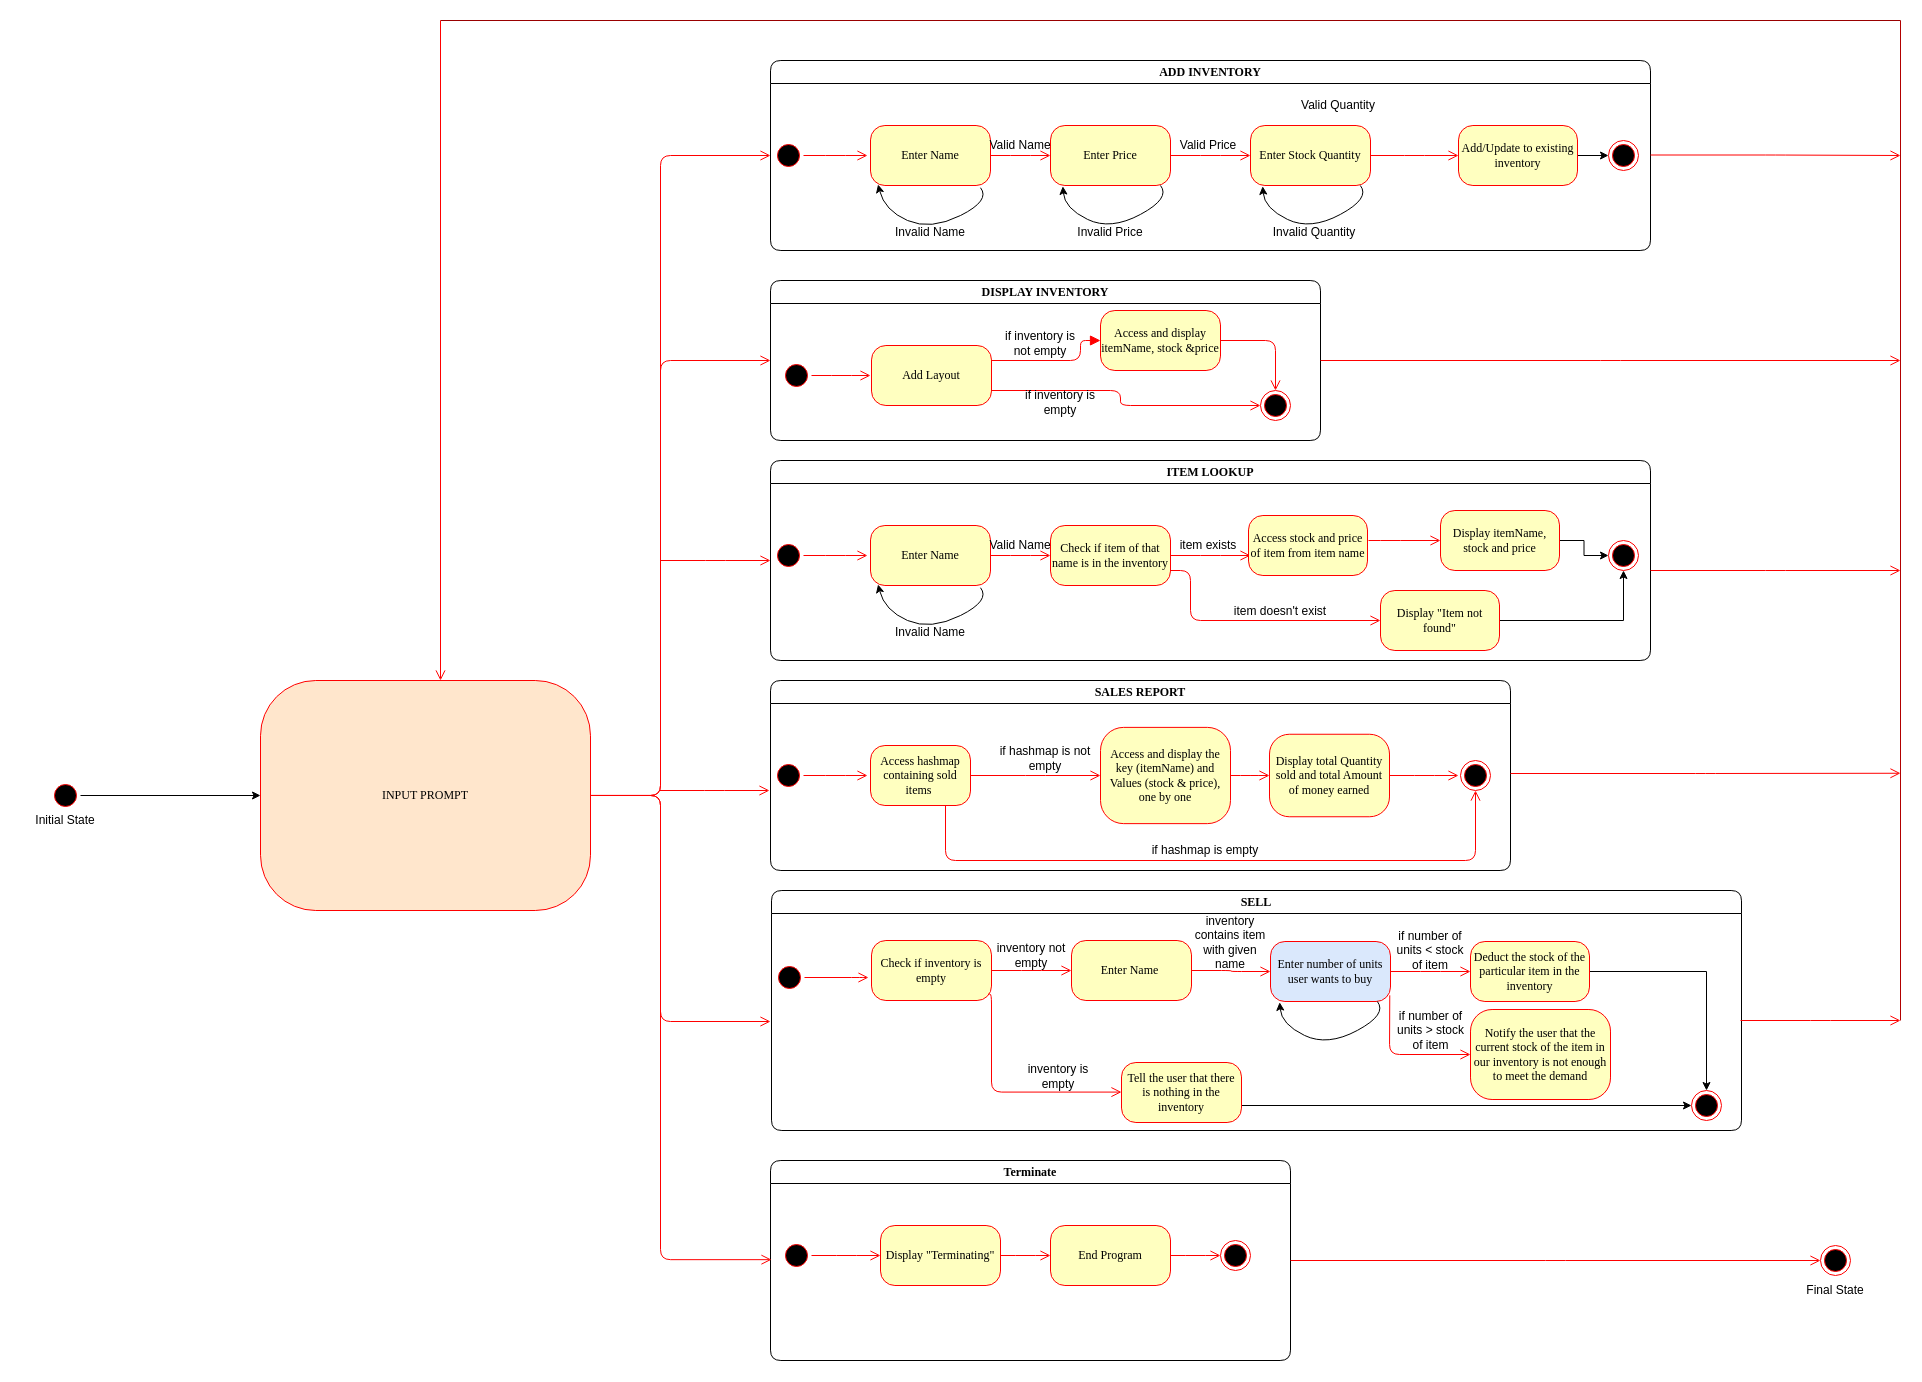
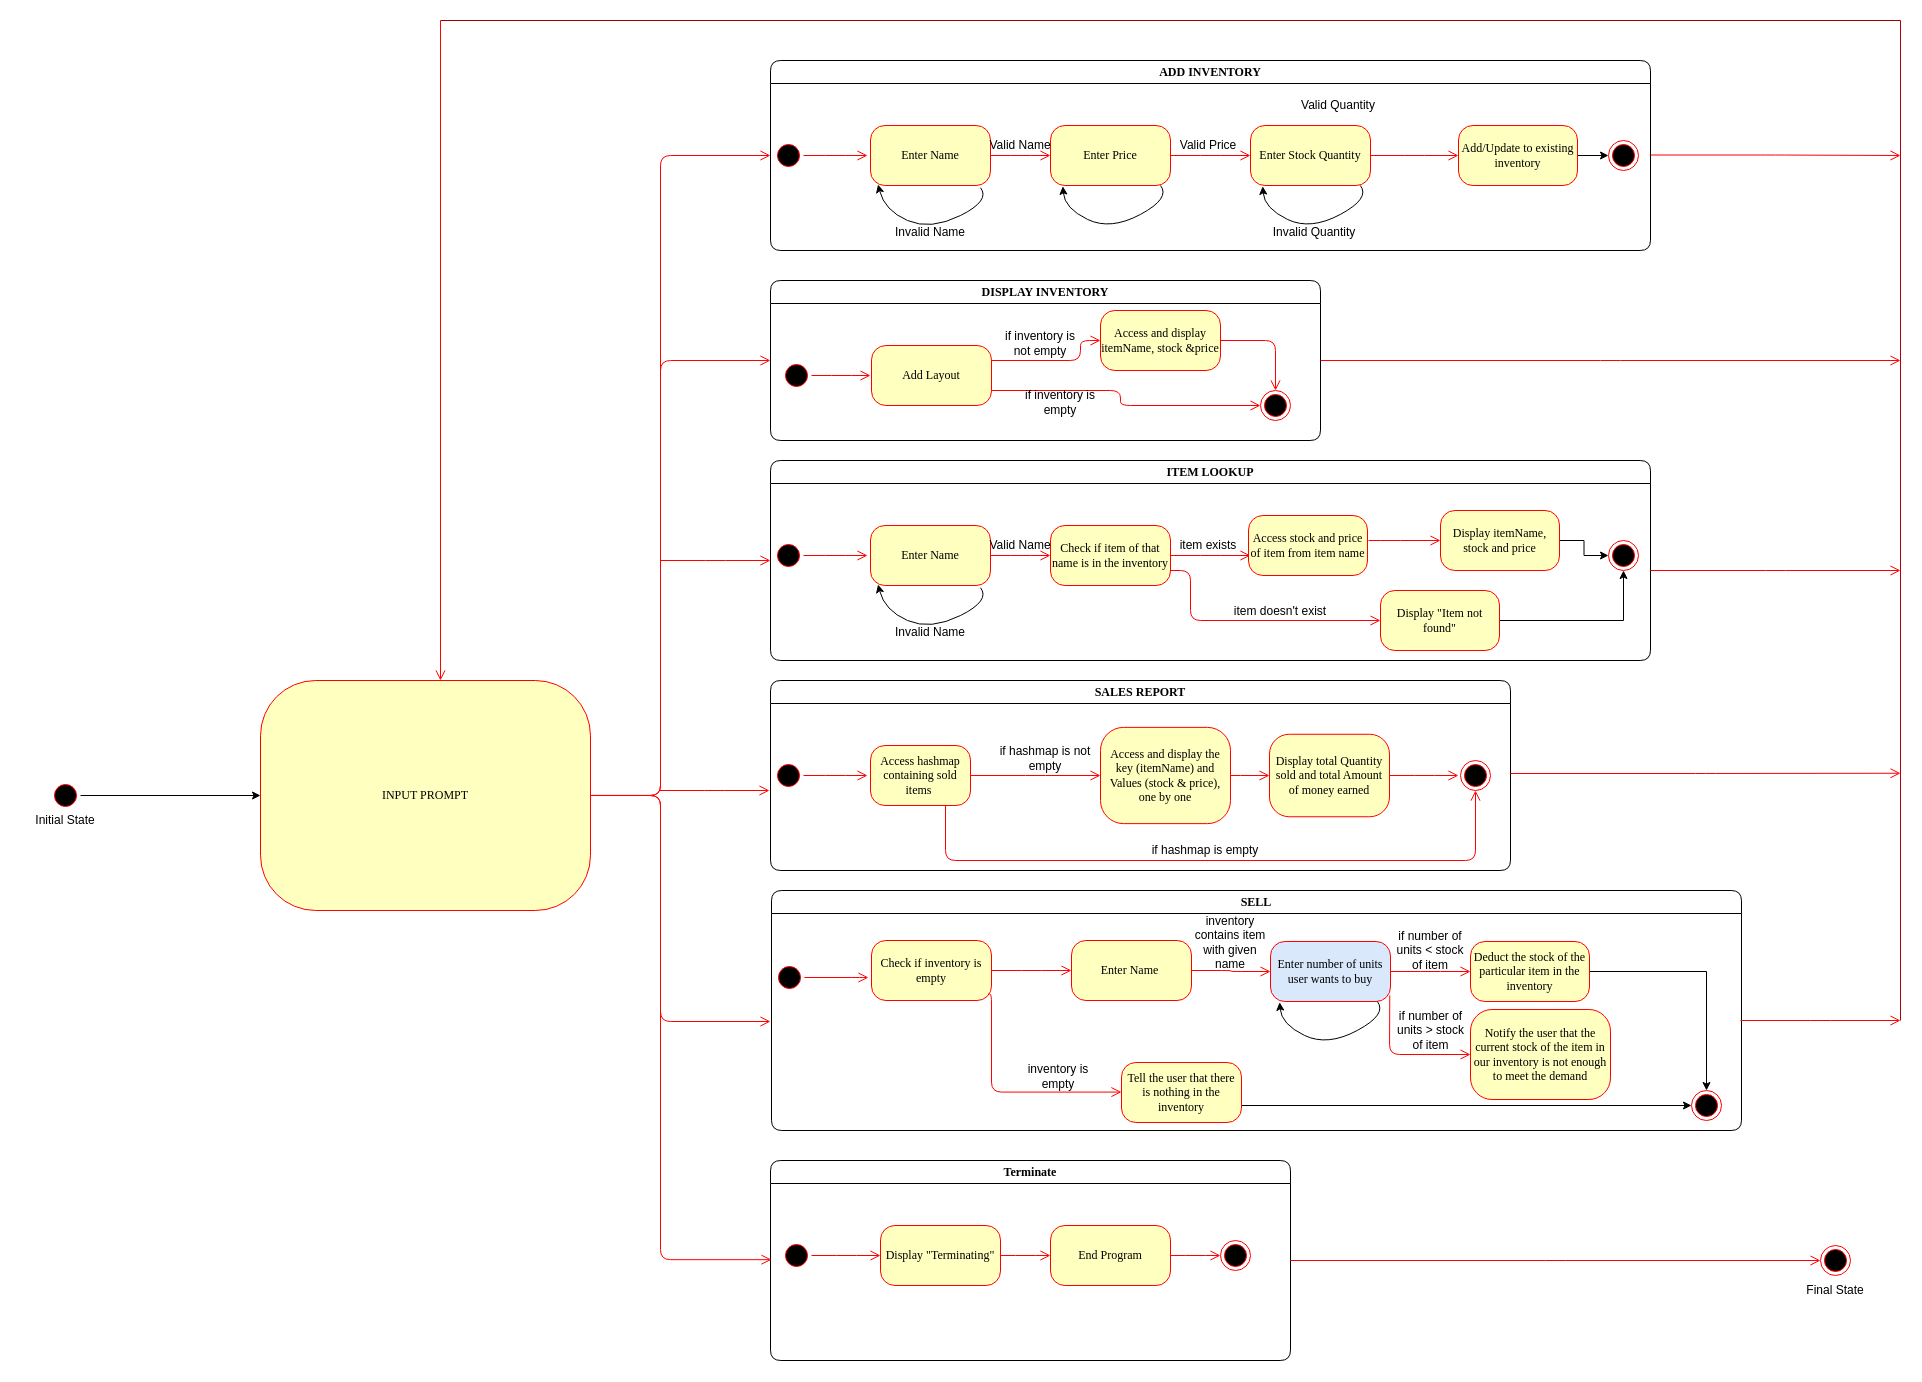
- <mxCell id="30" value="Invalid Price" style="text;html=1;strokeColor=none;fillColor=none;align=center;verticalAlign=middle;whiteSpace=wrap;rounded=0;" vertex="1" parent="14"><mxGeometry x="300" y="162" width="80" height="20" as="geometry" /></mxCell>
- <mxCell id="36" style="edgeStyle=elbowEdgeStyle;html=1;labelBackgroundColor=none;endArrow=block;endSize=8;strokeColor=#ff0000;fontFamily=Verdana;fontSize=12;align=left;entryX=0;entryY=0.5;entryDx=0;entryDy=0;" edge="1" parent="35" source="37" target="41"><mxGeometry relative="1" as="geometry"><mxPoint x="270" y="95" as="targetPoint" /><Array as="points"><mxPoint x="310" y="80" /><mxPoint x="276" y="80" /></Array></mxGeometry></mxCell>
+ <mxCell id="36" style="edgeStyle=elbowEdgeStyle;html=1;labelBackgroundColor=none;endArrow=open;endSize=8;strokeColor=#ff0000;fontFamily=Verdana;fontSize=12;align=left;entryX=0;entryY=0.5;entryDx=0;entryDy=0;" edge="1" parent="35" source="37" target="41"><mxGeometry relative="1" as="geometry"><mxPoint x="270" y="95" as="targetPoint" /><Array as="points"><mxPoint x="310" y="80" /><mxPoint x="276" y="80" /></Array></mxGeometry></mxCell>
- <mxCell id="2" value="INPUT PROMPT" style="rounded=1;whiteSpace=wrap;html=1;arcSize=24;fillColor=#ffe6cc;strokeColor=#ff0000;shadow=0;comic=0;labelBackgroundColor=none;fontFamily=Verdana;fontSize=12;fontColor=#000000;align=center;" parent="1" vertex="1"><mxGeometry x="260" y="680" width="330" height="230" as="geometry" /></mxCell>
+ <mxCell id="2" value="INPUT PROMPT" style="rounded=1;whiteSpace=wrap;html=1;arcSize=24;fillColor=#ffffc0;strokeColor=#ff0000;shadow=0;comic=0;labelBackgroundColor=none;fontFamily=Verdana;fontSize=12;fontColor=#000000;align=center;" parent="1" vertex="1"><mxGeometry x="260" y="680" width="330" height="230" as="geometry" /></mxCell>
- <mxCell id="92" value="inventory not empty" style="text;html=1;strokeColor=none;fillColor=none;align=center;verticalAlign=middle;whiteSpace=wrap;rounded=0;" vertex="1" parent="79"><mxGeometry x="220" y="55" width="80" height="20" as="geometry" /></mxCell>
